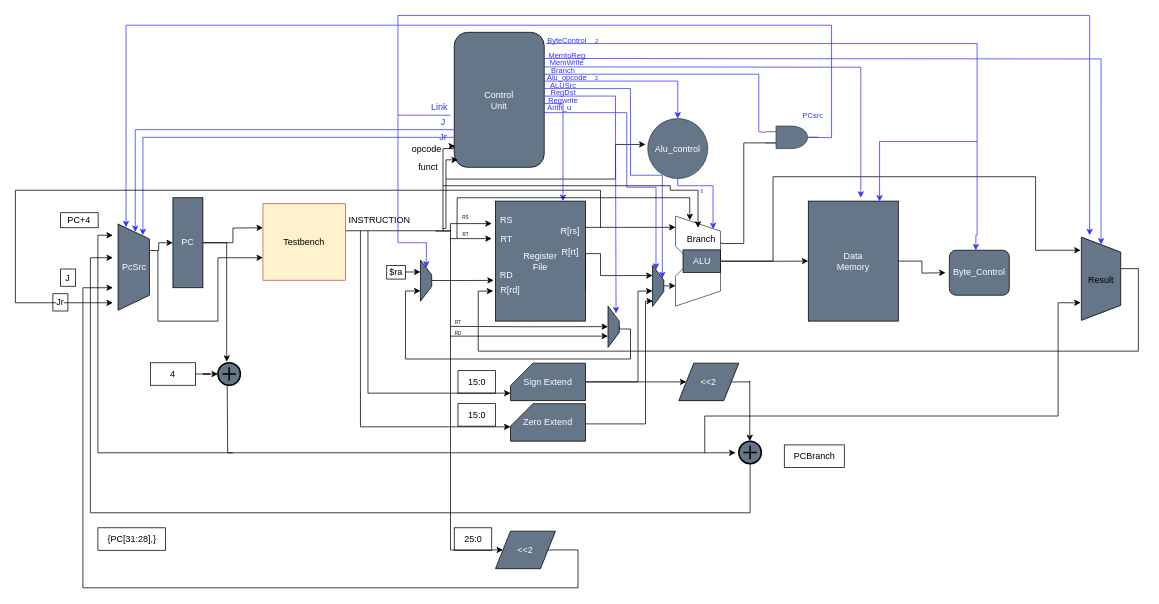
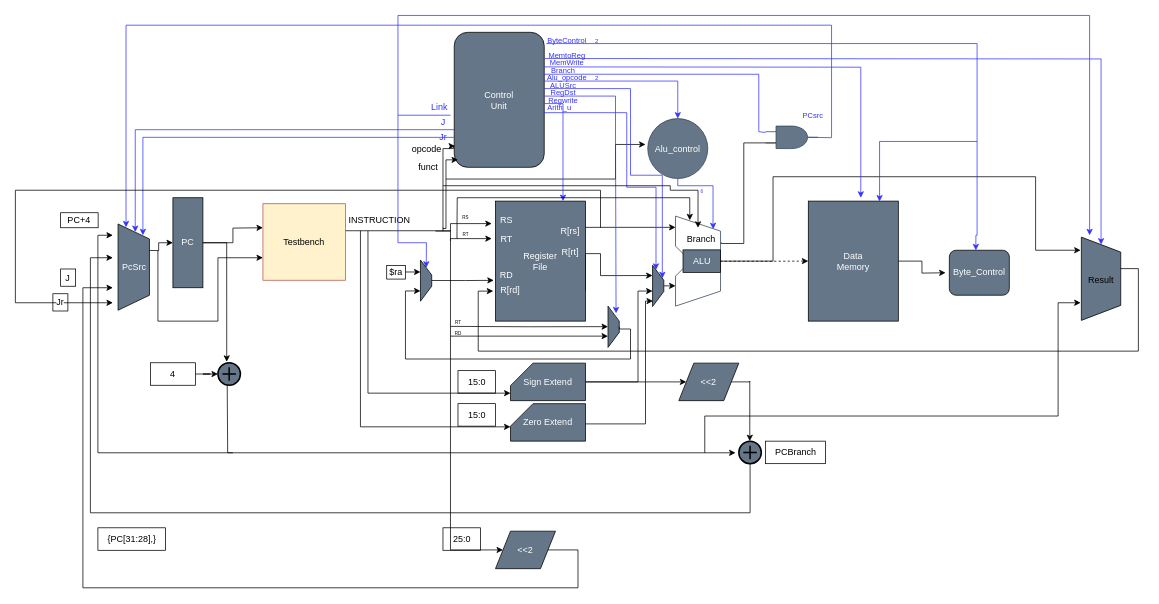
- <mxCell id="16" style="edgeStyle=orthogonalEdgeStyle;rounded=0;orthogonalLoop=1;jettySize=auto;html=1;exitX=0.989;exitY=0.506;exitDx=0;exitDy=0;exitPerimeter=0;strokeColor=#000000;fillColor=#647687;" parent="1" source="14" target="4" edge="1"><mxGeometry relative="1" as="geometry"><mxPoint x="1017" y="347.5" as="sourcePoint" /></mxGeometry></mxCell>
+ <mxCell id="16" style="edgeStyle=orthogonalEdgeStyle;rounded=0;orthogonalLoop=1;jettySize=auto;html=1;exitX=0.989;exitY=0.506;exitDx=0;exitDy=0;exitPerimeter=0;strokeColor=#000000;fillColor=#647687;dashed=1;" parent="1" source="14" target="4" edge="1"><mxGeometry relative="1" as="geometry"><mxPoint x="1017" y="347.5" as="sourcePoint" /></mxGeometry></mxCell>
- <mxCell id="42" value="&lt;font color=&quot;#000000&quot;&gt;&lt;span style=&quot;background-color: rgb(255, 255, 255);&quot;&gt;PCBranch&lt;/span&gt;&lt;/font&gt;" style="text;html=1;align=center;verticalAlign=middle;resizable=0;points=[];autosize=1;strokeColor=#000000;fillColor=none;fontColor=#ffffff;" parent="1" vertex="1"><mxGeometry x="1045" y="592.5" width="80" height="30" as="geometry" /></mxCell>
+ <mxCell id="42" value="&lt;font color=&quot;#000000&quot;&gt;&lt;span style=&quot;background-color: rgb(255, 255, 255);&quot;&gt;PCBranch&lt;/span&gt;&lt;/font&gt;" style="text;html=1;align=center;verticalAlign=middle;resizable=0;points=[];autosize=1;strokeColor=#000000;fillColor=none;fontColor=#ffffff;" parent="1" vertex="1"><mxGeometry x="1020" y="587.5" width="80" height="30" as="geometry" /></mxCell>
- <mxCell id="37" value="&lt;span style=&quot;background-color: rgb(255, 255, 255);&quot;&gt;&lt;font color=&quot;#000000&quot;&gt;25:0&lt;/font&gt;&lt;/span&gt;" style="text;html=1;align=center;verticalAlign=middle;resizable=0;points=[];autosize=1;strokeColor=#000000;fillColor=none;fontColor=#ffffff;" parent="1" vertex="1"><mxGeometry x="605" y="703" width="50" height="30" as="geometry" /></mxCell>
+ <mxCell id="37" value="&lt;span style=&quot;background-color: rgb(255, 255, 255);&quot;&gt;&lt;font color=&quot;#000000&quot;&gt;25:0&lt;/font&gt;&lt;/span&gt;" style="text;html=1;align=center;verticalAlign=middle;resizable=0;points=[];autosize=1;strokeColor=#000000;fillColor=none;fontColor=#ffffff;" parent="1" vertex="1"><mxGeometry x="590" y="703" width="50" height="30" as="geometry" /></mxCell>
